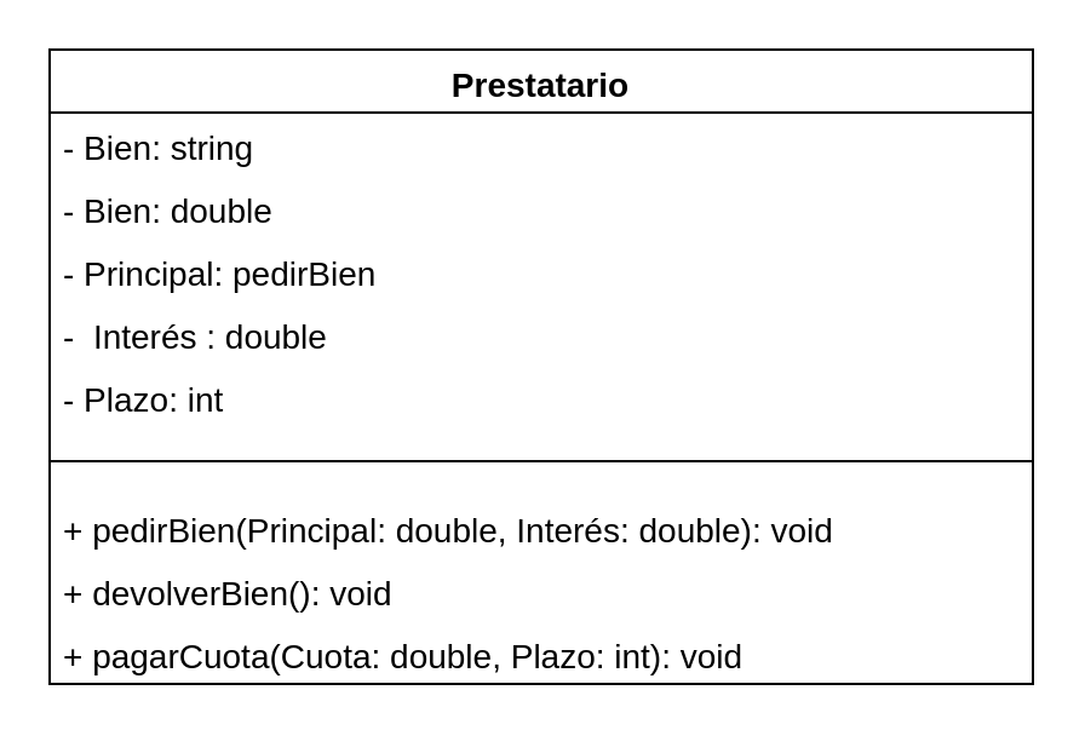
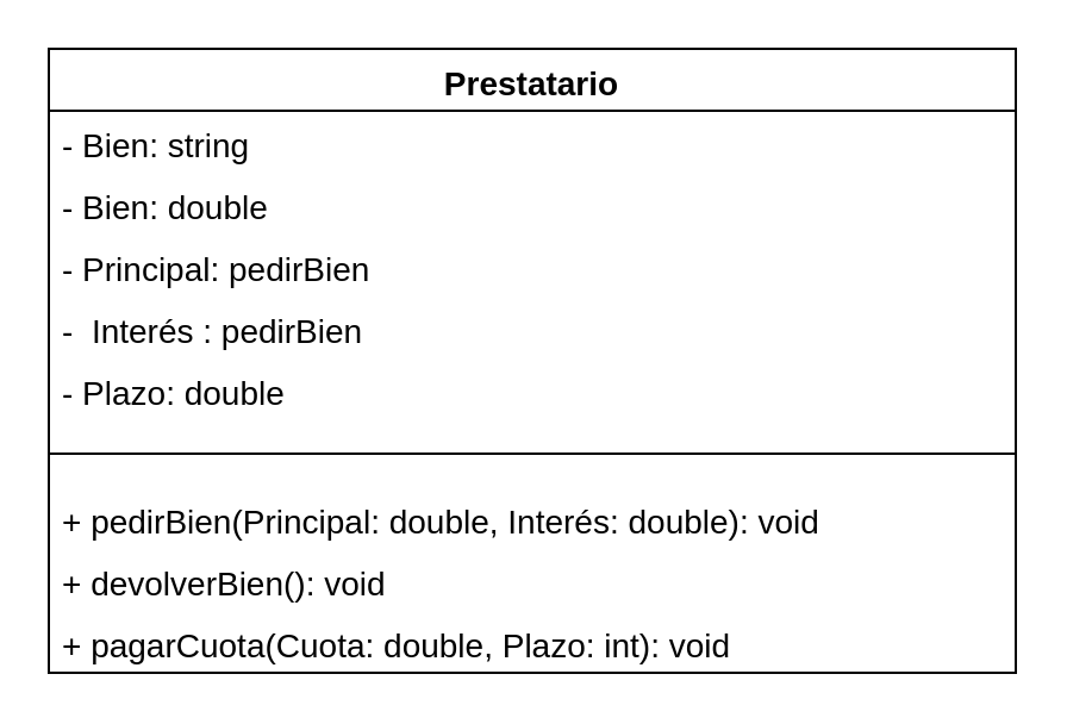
- <mxCell id="6" value="-  Interés : double" style="text;strokeColor=none;fillColor=none;align=left;verticalAlign=top;spacingLeft=4;spacingRight=4;overflow=hidden;rotatable=0;points=[[0,0.5],[1,0.5]];portConstraint=eastwest;fontSize=14;" vertex="1" parent="2"><mxGeometry y="104" width="406" height="26" as="geometry" /></mxCell>
+ <mxCell id="6" value="-  Interés : pedirBien" style="text;strokeColor=none;fillColor=none;align=left;verticalAlign=top;spacingLeft=4;spacingRight=4;overflow=hidden;rotatable=0;points=[[0,0.5],[1,0.5]];portConstraint=eastwest;fontSize=14;" vertex="1" parent="2"><mxGeometry y="104" width="406" height="26" as="geometry" /></mxCell>
- <mxCell id="7" value="- Plazo: int" style="text;strokeColor=none;fillColor=none;align=left;verticalAlign=top;spacingLeft=4;spacingRight=4;overflow=hidden;rotatable=0;points=[[0,0.5],[1,0.5]];portConstraint=eastwest;fontSize=14;" vertex="1" parent="2"><mxGeometry y="130" width="406" height="26" as="geometry" /></mxCell>
+ <mxCell id="7" value="- Plazo: double" style="text;strokeColor=none;fillColor=none;align=left;verticalAlign=top;spacingLeft=4;spacingRight=4;overflow=hidden;rotatable=0;points=[[0,0.5],[1,0.5]];portConstraint=eastwest;fontSize=14;" vertex="1" parent="2"><mxGeometry y="130" width="406" height="26" as="geometry" /></mxCell>
